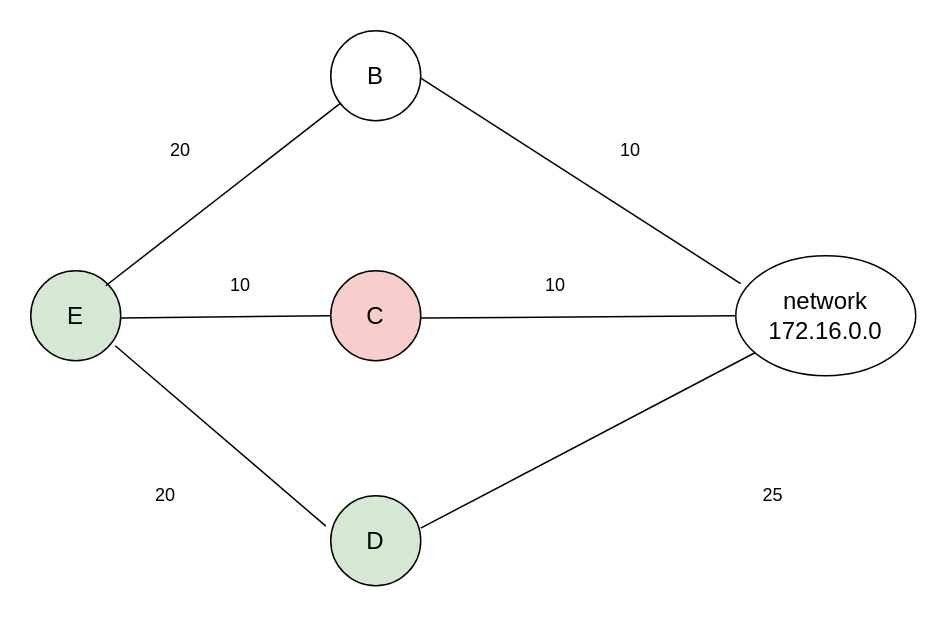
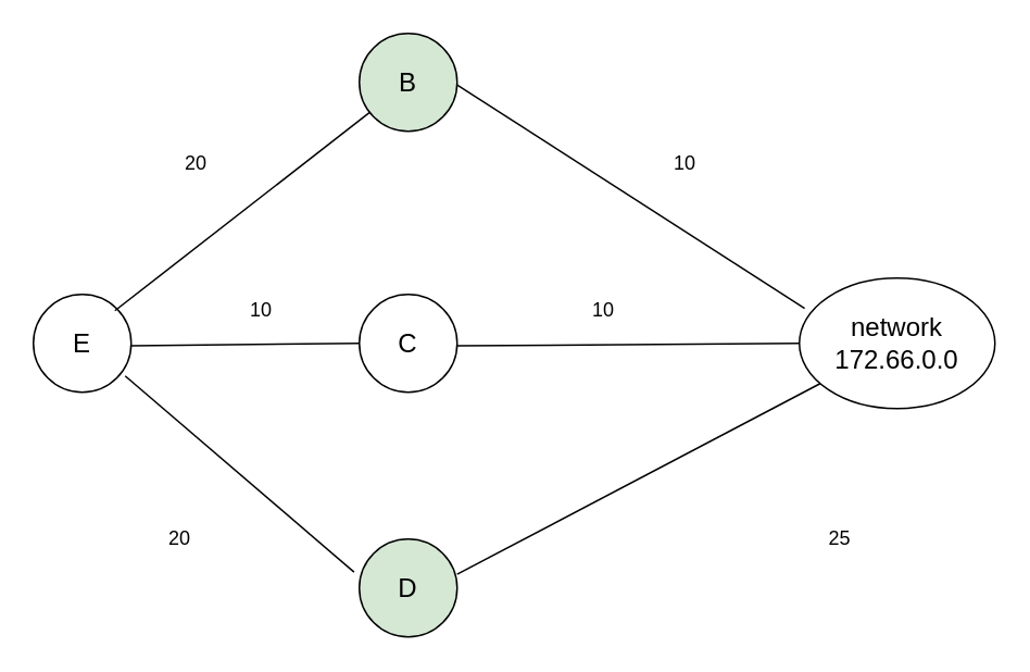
- <mxCell id="5" value="&lt;font style=&quot;font-size: 16px&quot;&gt;B&lt;/font&gt;" style="ellipse;whiteSpace=wrap;html=1;aspect=fixed;" vertex="1" parent="1"><mxGeometry x="220" y="20" width="60" height="60" as="geometry" /></mxCell>
+ <mxCell id="5" value="&lt;font style=&quot;font-size: 16px&quot;&gt;B&lt;/font&gt;" style="ellipse;whiteSpace=wrap;html=1;aspect=fixed;fillColor=#d5e8d4;" vertex="1" parent="1"><mxGeometry x="220" y="20" width="60" height="60" as="geometry" /></mxCell>
- <mxCell id="2" value="&lt;font style=&quot;font-size: 16px&quot;&gt;E&lt;/font&gt;" style="ellipse;whiteSpace=wrap;html=1;aspect=fixed;fillColor=#d5e8d4;" vertex="1" parent="1"><mxGeometry x="20" y="180" width="60" height="60" as="geometry" /></mxCell>
+ <mxCell id="2" value="&lt;font style=&quot;font-size: 16px&quot;&gt;E&lt;/font&gt;" style="ellipse;whiteSpace=wrap;html=1;aspect=fixed;" vertex="1" parent="1"><mxGeometry x="20" y="180" width="60" height="60" as="geometry" /></mxCell>
- <mxCell id="4" value="&lt;font style=&quot;font-size: 16px&quot;&gt;C&lt;/font&gt;" style="ellipse;whiteSpace=wrap;html=1;aspect=fixed;fillColor=#f8cecc;" vertex="1" parent="1"><mxGeometry x="220" y="180" width="60" height="60" as="geometry" /></mxCell>
+ <mxCell id="4" value="&lt;font style=&quot;font-size: 16px&quot;&gt;C&lt;/font&gt;" style="ellipse;whiteSpace=wrap;html=1;aspect=fixed;" vertex="1" parent="1"><mxGeometry x="220" y="180" width="60" height="60" as="geometry" /></mxCell>
- <mxCell id="6" value="&lt;font style=&quot;font-size: 16px&quot;&gt;network&lt;br&gt;172.16.0.0&lt;/font&gt;" style="ellipse;whiteSpace=wrap;html=1;" vertex="1" parent="1"><mxGeometry x="490" y="170" width="120" height="80" as="geometry" /></mxCell>
+ <mxCell id="6" value="&lt;font style=&quot;font-size: 16px&quot;&gt;network&lt;br&gt;172.66.0.0&lt;/font&gt;" style="ellipse;whiteSpace=wrap;html=1;" vertex="1" parent="1"><mxGeometry x="490" y="170" width="120" height="80" as="geometry" /></mxCell>
